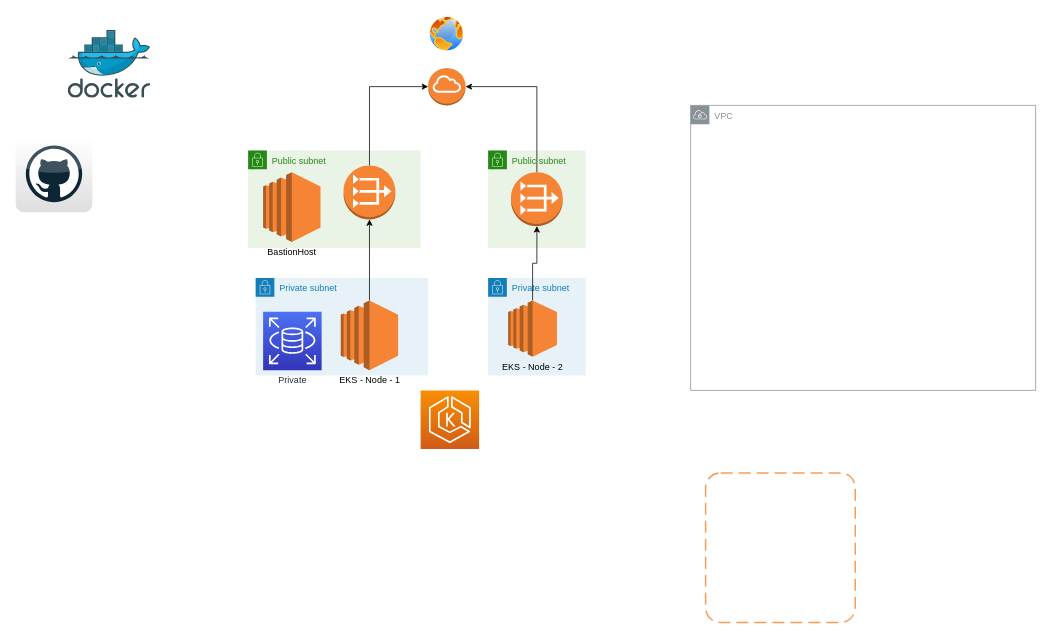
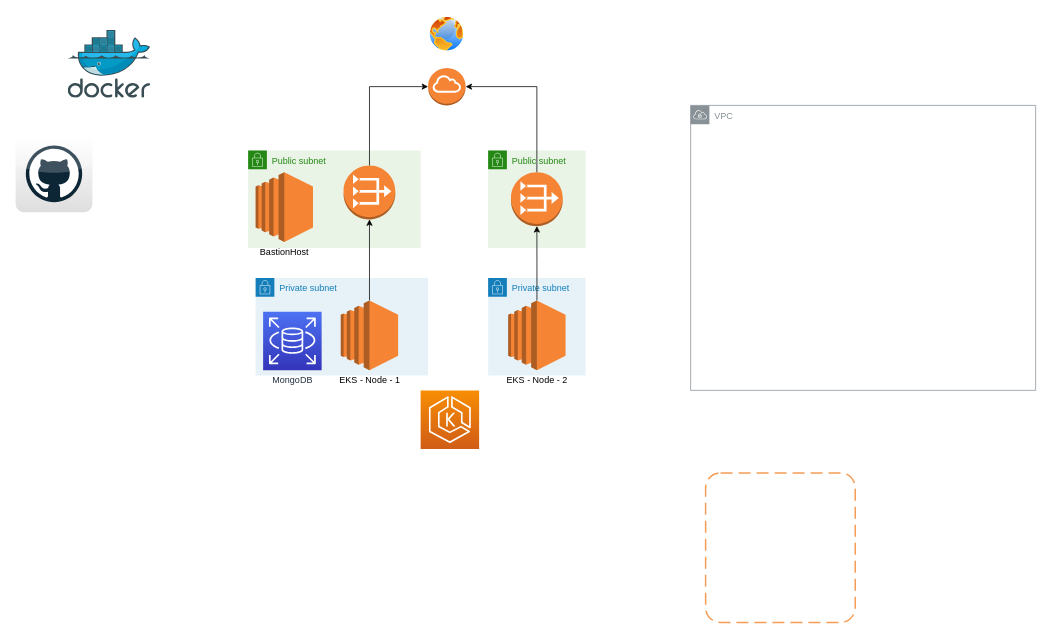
- <mxCell id="5" value="BastionHost" style="outlineConnect=0;dashed=0;verticalLabelPosition=bottom;verticalAlign=top;align=center;html=1;shape=mxgraph.aws3.ec2;fillColor=#F58534;gradientColor=none;" vertex="1" parent="3"><mxGeometry x="20" y="29" width="76.5" height="93" as="geometry" /></mxCell>
+ <mxCell id="5" value="BastionHost" style="outlineConnect=0;dashed=0;verticalLabelPosition=bottom;verticalAlign=top;align=center;html=1;shape=mxgraph.aws3.ec2;fillColor=#F58534;gradientColor=none;" vertex="1" parent="3"><mxGeometry x="10" y="29" width="76.5" height="93" as="geometry" /></mxCell>
- <mxCell id="14" value="EKS - Node - 2" style="outlineConnect=0;dashed=0;verticalLabelPosition=bottom;verticalAlign=top;align=center;html=1;shape=mxgraph.aws3.ec2;fillColor=#F58534;gradientColor=none;" vertex="1" parent="13"><mxGeometry x="26.75" y="30" width="65" height="75" as="geometry" /></mxCell>
+ <mxCell id="14" value="EKS - Node - 2" style="outlineConnect=0;dashed=0;verticalLabelPosition=bottom;verticalAlign=top;align=center;html=1;shape=mxgraph.aws3.ec2;fillColor=#F58534;gradientColor=none;" vertex="1" parent="13"><mxGeometry x="26.75" y="30" width="76.5" height="93" as="geometry" /></mxCell>
- <mxCell id="8" value="Private" style="sketch=0;points=[[0,0,0],[0.25,0,0],[0.5,0,0],[0.75,0,0],[1,0,0],[0,1,0],[0.25,1,0],[0.5,1,0],[0.75,1,0],[1,1,0],[0,0.25,0],[0,0.5,0],[0,0.75,0],[1,0.25,0],[1,0.5,0],[1,0.75,0]];outlineConnect=0;fontColor=#232F3E;gradientColor=#4D72F3;gradientDirection=north;fillColor=#3334B9;strokeColor=#ffffff;dashed=0;verticalLabelPosition=bottom;verticalAlign=top;align=center;html=1;fontSize=12;fontStyle=0;aspect=fixed;shape=mxgraph.aws4.resourceIcon;resIcon=mxgraph.aws4.rds;" vertex="1" parent="6"><mxGeometry x="10" y="45" width="78" height="78" as="geometry" /></mxCell>
+ <mxCell id="8" value="MongoDB" style="sketch=0;points=[[0,0,0],[0.25,0,0],[0.5,0,0],[0.75,0,0],[1,0,0],[0,1,0],[0.25,1,0],[0.5,1,0],[0.75,1,0],[1,1,0],[0,0.25,0],[0,0.5,0],[0,0.75,0],[1,0.25,0],[1,0.5,0],[1,0.75,0]];outlineConnect=0;fontColor=#232F3E;gradientColor=#4D72F3;gradientDirection=north;fillColor=#3334B9;strokeColor=#ffffff;dashed=0;verticalLabelPosition=bottom;verticalAlign=top;align=center;html=1;fontSize=12;fontStyle=0;aspect=fixed;shape=mxgraph.aws4.resourceIcon;resIcon=mxgraph.aws4.rds;" vertex="1" parent="6"><mxGeometry x="10" y="45" width="78" height="78" as="geometry" /></mxCell>
